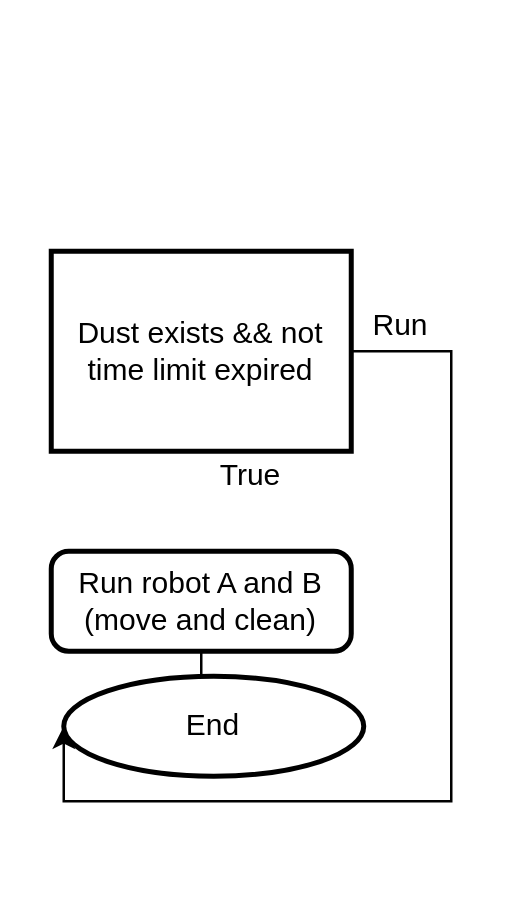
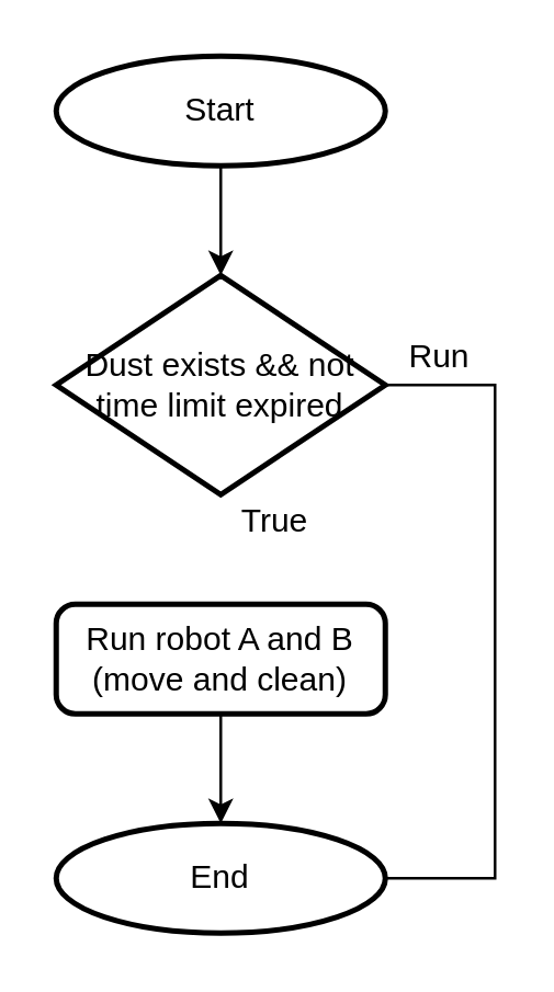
+ <mxCell id="3" value="Start" style="strokeWidth=2;html=1;shape=mxgraph.flowchart.start_1;whiteSpace=wrap;" vertex="1" parent="1"><mxGeometry x="20" y="20" width="120" height="40" as="geometry" /></mxCell>
+ <mxCell id="2" value="" style="edgeStyle=orthogonalEdgeStyle;rounded=0;orthogonalLoop=1;jettySize=auto;html=1;" edge="1" parent="1" source="3" target="5"><mxGeometry relative="1" as="geometry" /></mxCell>
- <mxCell id="5" value="Dust exists &amp;amp;&amp;amp; not time limit expired" style="whiteSpace=wrap;html=1;strokeWidth=2;rounded=0;" vertex="1" parent="1"><mxGeometry x="20" y="100" width="120" height="80" as="geometry" /></mxCell>
+ <mxCell id="5" value="Dust exists &amp;amp;&amp;amp; not time limit expired" style="rhombus;whiteSpace=wrap;html=1;strokeWidth=2;" vertex="1" parent="1"><mxGeometry x="20" y="100" width="120" height="80" as="geometry" /></mxCell>
- <mxCell id="9" value="End" style="ellipse;whiteSpace=wrap;html=1;rounded=1;strokeWidth=2;arcSize=14;" vertex="1" parent="1"><mxGeometry x="25" y="270" width="120" height="40" as="geometry" /></mxCell>
+ <mxCell id="9" value="End" style="ellipse;whiteSpace=wrap;html=1;rounded=1;strokeWidth=2;arcSize=14;" vertex="1" parent="1"><mxGeometry x="20" y="300" width="120" height="40" as="geometry" /></mxCell>
